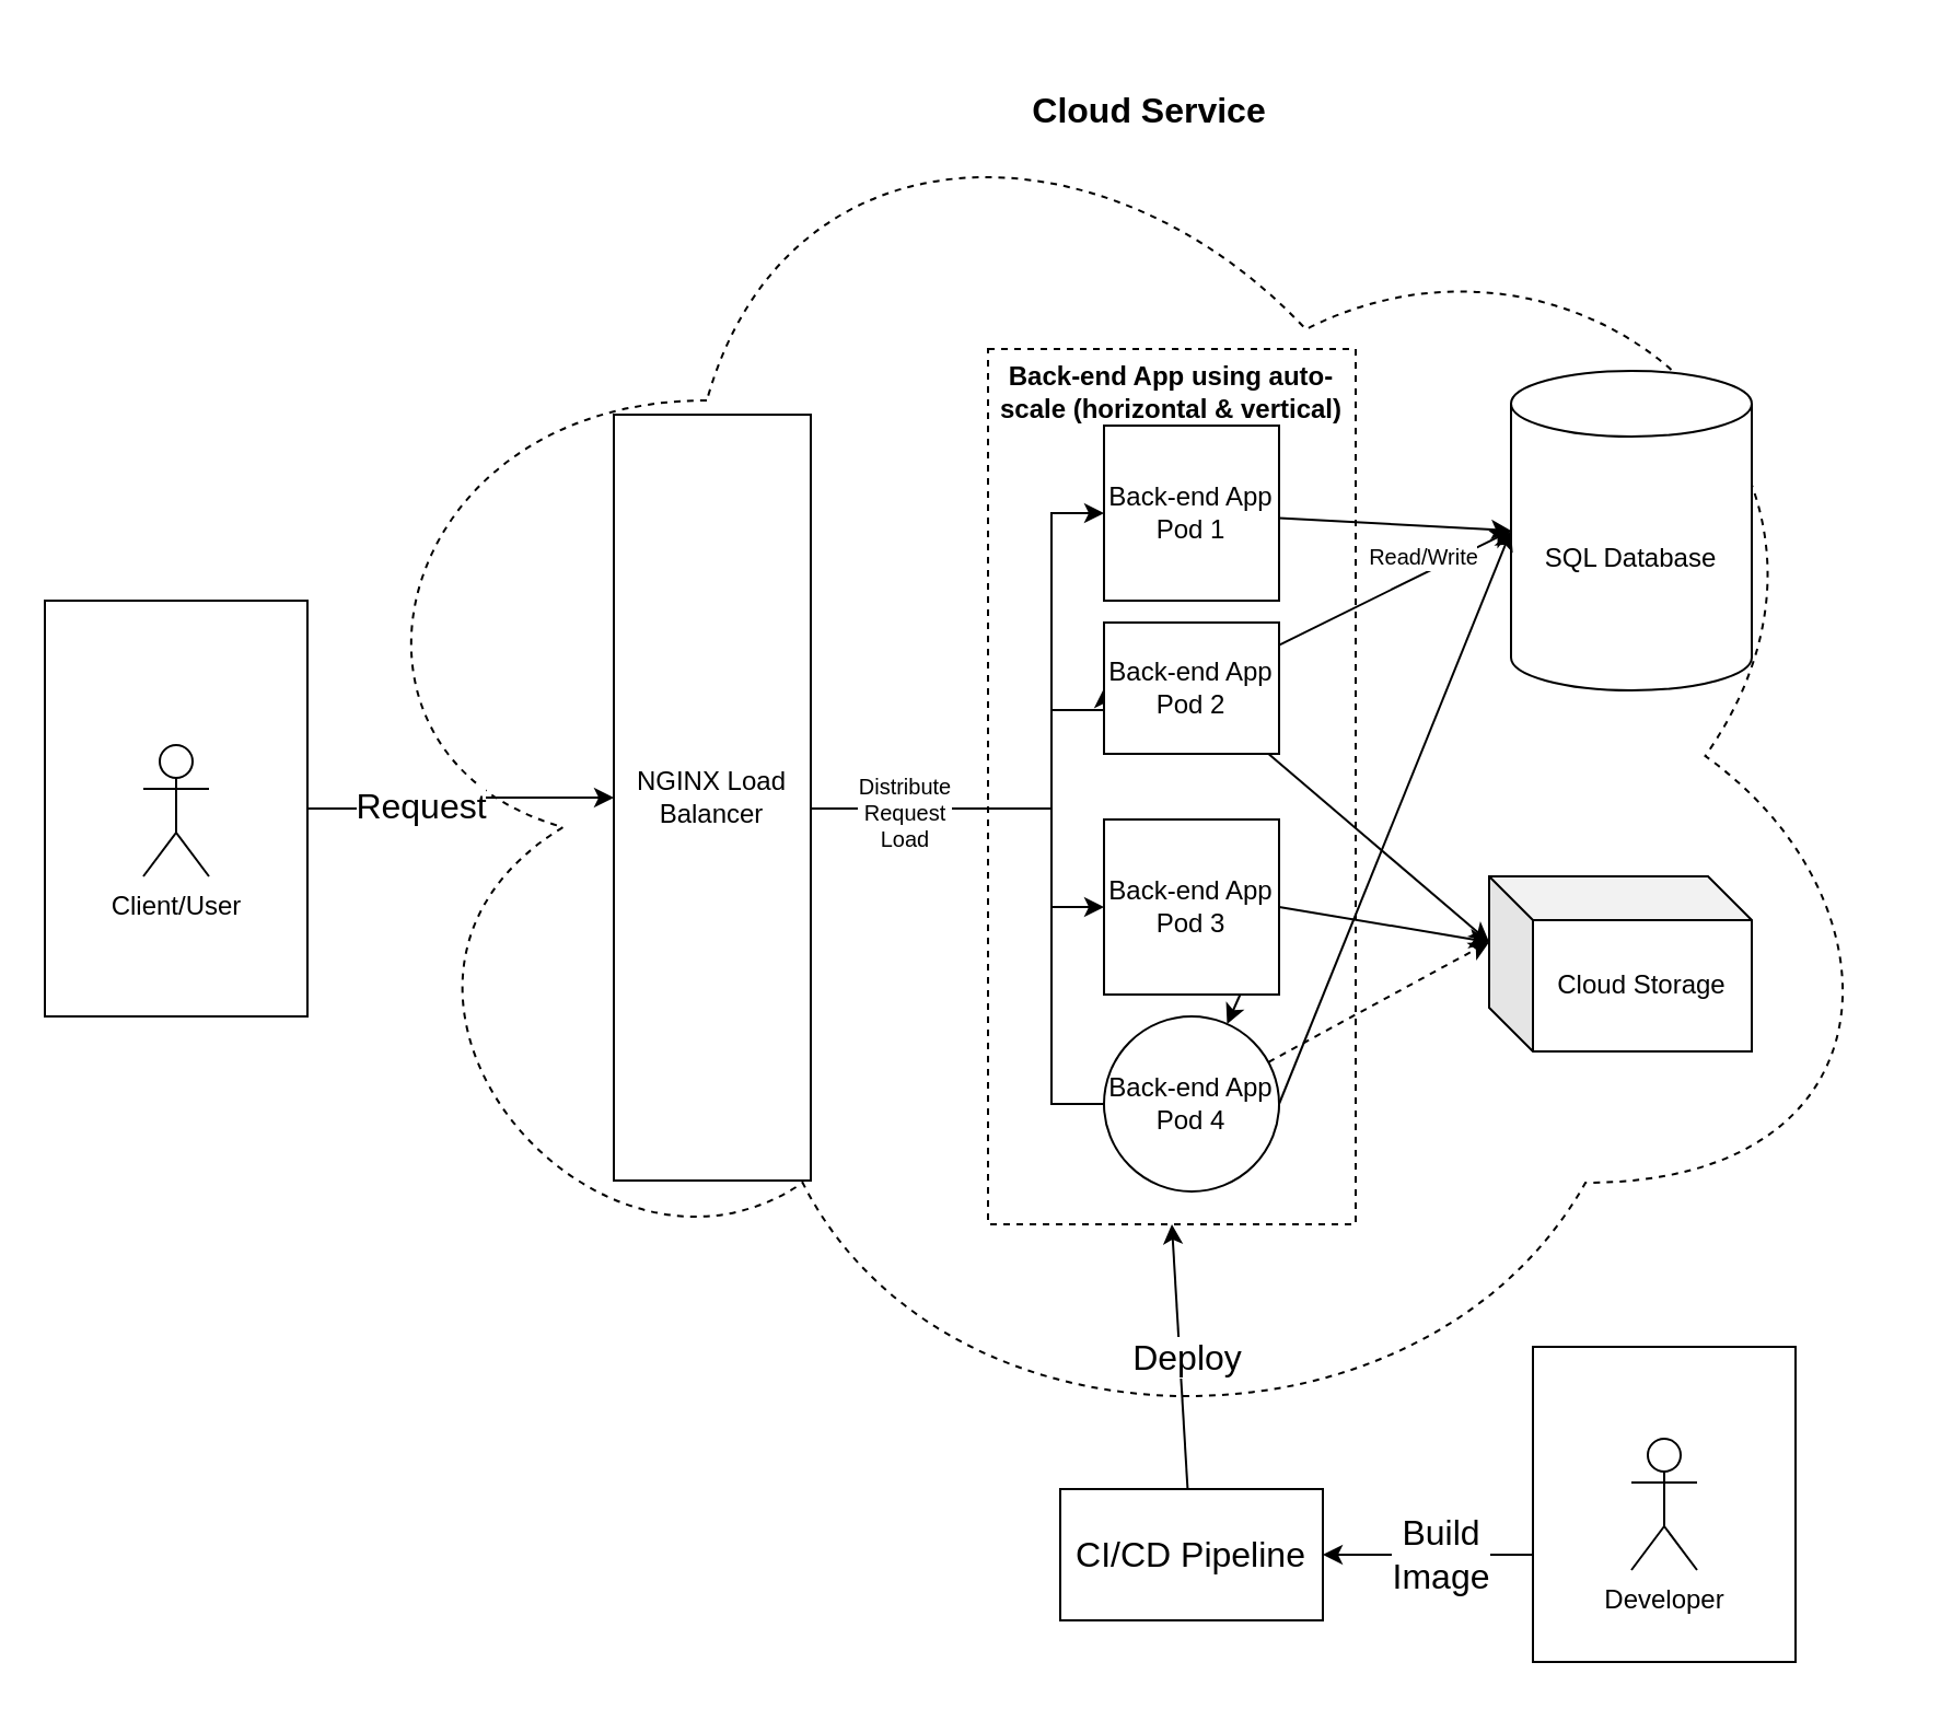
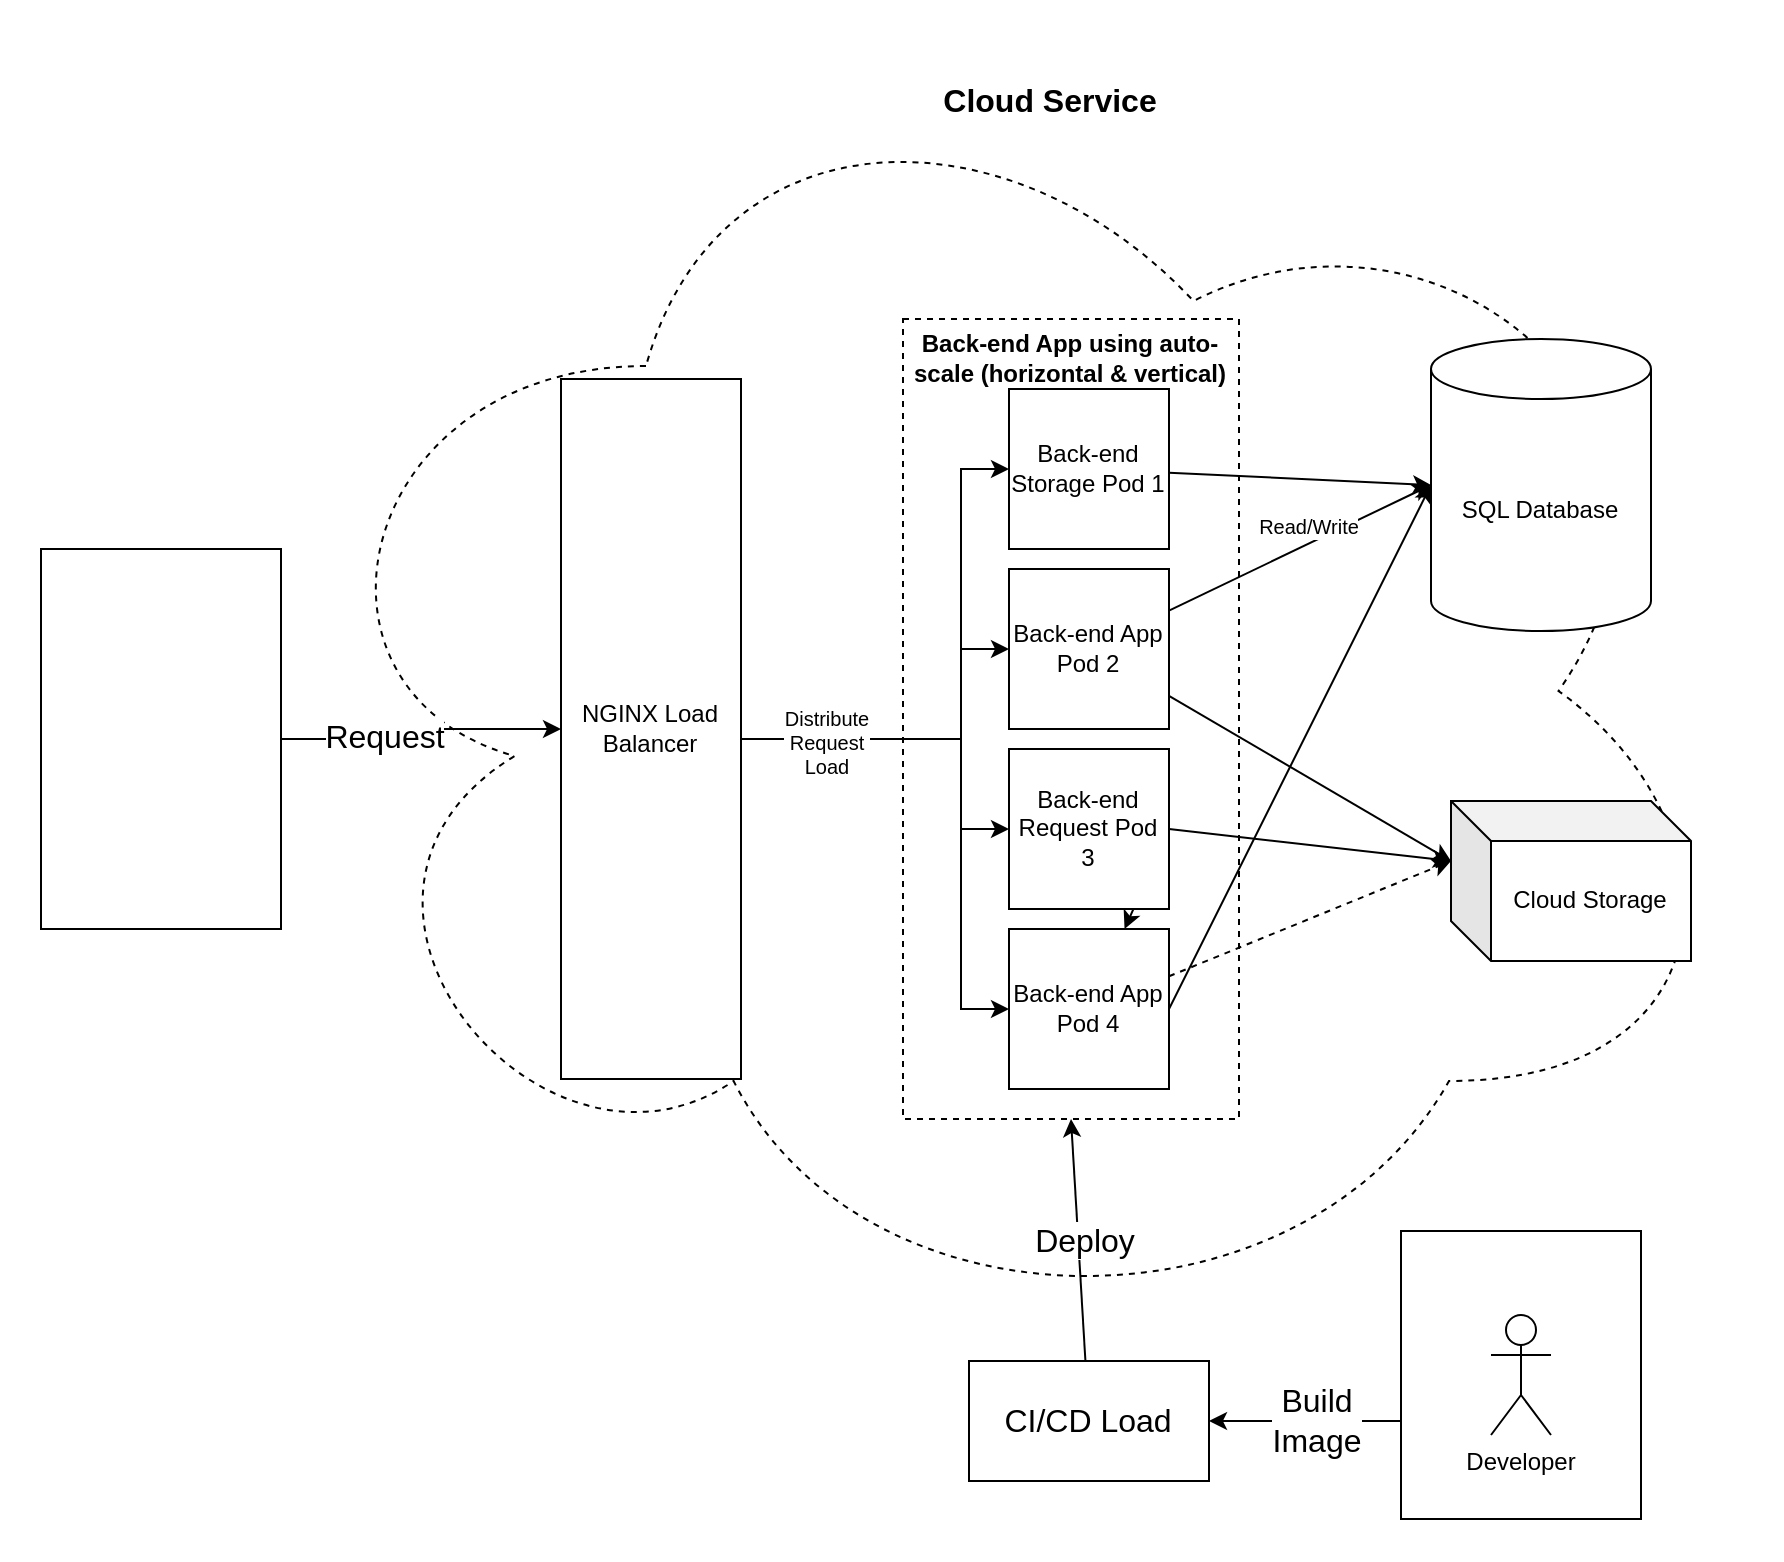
- <mxCell id="14" value="Back-end App Pod 1" style="whiteSpace=wrap;html=1;aspect=fixed;" parent="1" vertex="1"><mxGeometry x="504" y="194" width="80" height="80" as="geometry" /></mxCell>
+ <mxCell id="14" value="Back-end Storage Pod 1" style="whiteSpace=wrap;html=1;aspect=fixed;" parent="1" vertex="1"><mxGeometry x="504" y="194" width="80" height="80" as="geometry" /></mxCell>
- <mxCell id="15" value="SQL Database" style="shape=cylinder3;whiteSpace=wrap;html=1;boundedLbl=1;backgroundOutline=1;size=15;" parent="1" vertex="1"><mxGeometry x="690" y="169" width="110" height="146" as="geometry" /></mxCell>
+ <mxCell id="15" value="SQL Database" style="shape=cylinder3;whiteSpace=wrap;html=1;boundedLbl=1;backgroundOutline=1;size=15;" parent="1" vertex="1"><mxGeometry x="715" y="169" width="110" height="146" as="geometry" /></mxCell>
- <mxCell id="20" value="Back-end App Pod 2" style="whiteSpace=wrap;html=1;aspect=fixed;" parent="1" vertex="1"><mxGeometry x="504" y="284" width="80" height="60" as="geometry" /></mxCell>
+ <mxCell id="20" value="Back-end App Pod 2" style="whiteSpace=wrap;html=1;aspect=fixed;" parent="1" vertex="1"><mxGeometry x="504" y="284" width="80" height="80" as="geometry" /></mxCell>
- <mxCell id="16" value="Client/User" style="shape=umlActor;verticalLabelPosition=bottom;verticalAlign=top;html=1;outlineConnect=0;" parent="1" vertex="1"><mxGeometry x="65" y="340" width="30" height="60" as="geometry" /></mxCell>
- <mxCell id="23" value="Back-end App Pod 3" style="whiteSpace=wrap;html=1;aspect=fixed;" parent="1" vertex="1"><mxGeometry x="504" y="374" width="80" height="80" as="geometry" /></mxCell>
+ <mxCell id="23" value="Back-end Request Pod 3" style="whiteSpace=wrap;html=1;aspect=fixed;" parent="1" vertex="1"><mxGeometry x="504" y="374" width="80" height="80" as="geometry" /></mxCell>
- <mxCell id="36" value="Cloud Storage" style="shape=cube;whiteSpace=wrap;html=1;boundedLbl=1;backgroundOutline=1;darkOpacity=0.05;darkOpacity2=0.1;" vertex="1" parent="1"><mxGeometry x="680" y="400" width="120" height="80" as="geometry" /></mxCell>
+ <mxCell id="36" value="Cloud Storage" style="shape=cube;whiteSpace=wrap;html=1;boundedLbl=1;backgroundOutline=1;darkOpacity=0.05;darkOpacity2=0.1;" vertex="1" parent="1"><mxGeometry x="725" y="400" width="120" height="80" as="geometry" /></mxCell>
- <mxCell id="10" style="edgeStyle=orthogonalEdgeStyle;rounded=0;orthogonalLoop=1;jettySize=auto;html=1;entryX=0;entryY=0.5;entryDx=0;entryDy=0;fontSize=16;endArrow=none;" parent="1" source="12" target="26" edge="1"><mxGeometry relative="1" as="geometry"><Array as="points"><mxPoint x="480" y="369" /><mxPoint x="480" y="504" /></Array></mxGeometry></mxCell>
+ <mxCell id="10" style="edgeStyle=orthogonalEdgeStyle;rounded=0;orthogonalLoop=1;jettySize=auto;html=1;entryX=0;entryY=0.5;entryDx=0;entryDy=0;fontSize=16;" parent="1" source="12" target="26" edge="1"><mxGeometry relative="1" as="geometry"><Array as="points"><mxPoint x="480" y="369" /><mxPoint x="480" y="504" /></Array></mxGeometry></mxCell>
- <mxCell id="26" value="Back-end App Pod 4" style="ellipse;whiteSpace=wrap;html=1;aspect=fixed;" parent="1" vertex="1"><mxGeometry x="504" y="464" width="80" height="80" as="geometry" /></mxCell>
+ <mxCell id="26" value="Back-end App Pod 4" style="whiteSpace=wrap;html=1;aspect=fixed;" parent="1" vertex="1"><mxGeometry x="504" y="464" width="80" height="80" as="geometry" /></mxCell>
- <mxCell id="30" value="CI/CD Pipeline" style="rounded=0;whiteSpace=wrap;html=1;fontSize=16;" parent="1" vertex="1"><mxGeometry x="484" y="680" width="120" height="60" as="geometry" /></mxCell>
+ <mxCell id="30" value="CI/CD Load" style="rounded=0;whiteSpace=wrap;html=1;fontSize=16;" parent="1" vertex="1"><mxGeometry x="484" y="680" width="120" height="60" as="geometry" /></mxCell>
